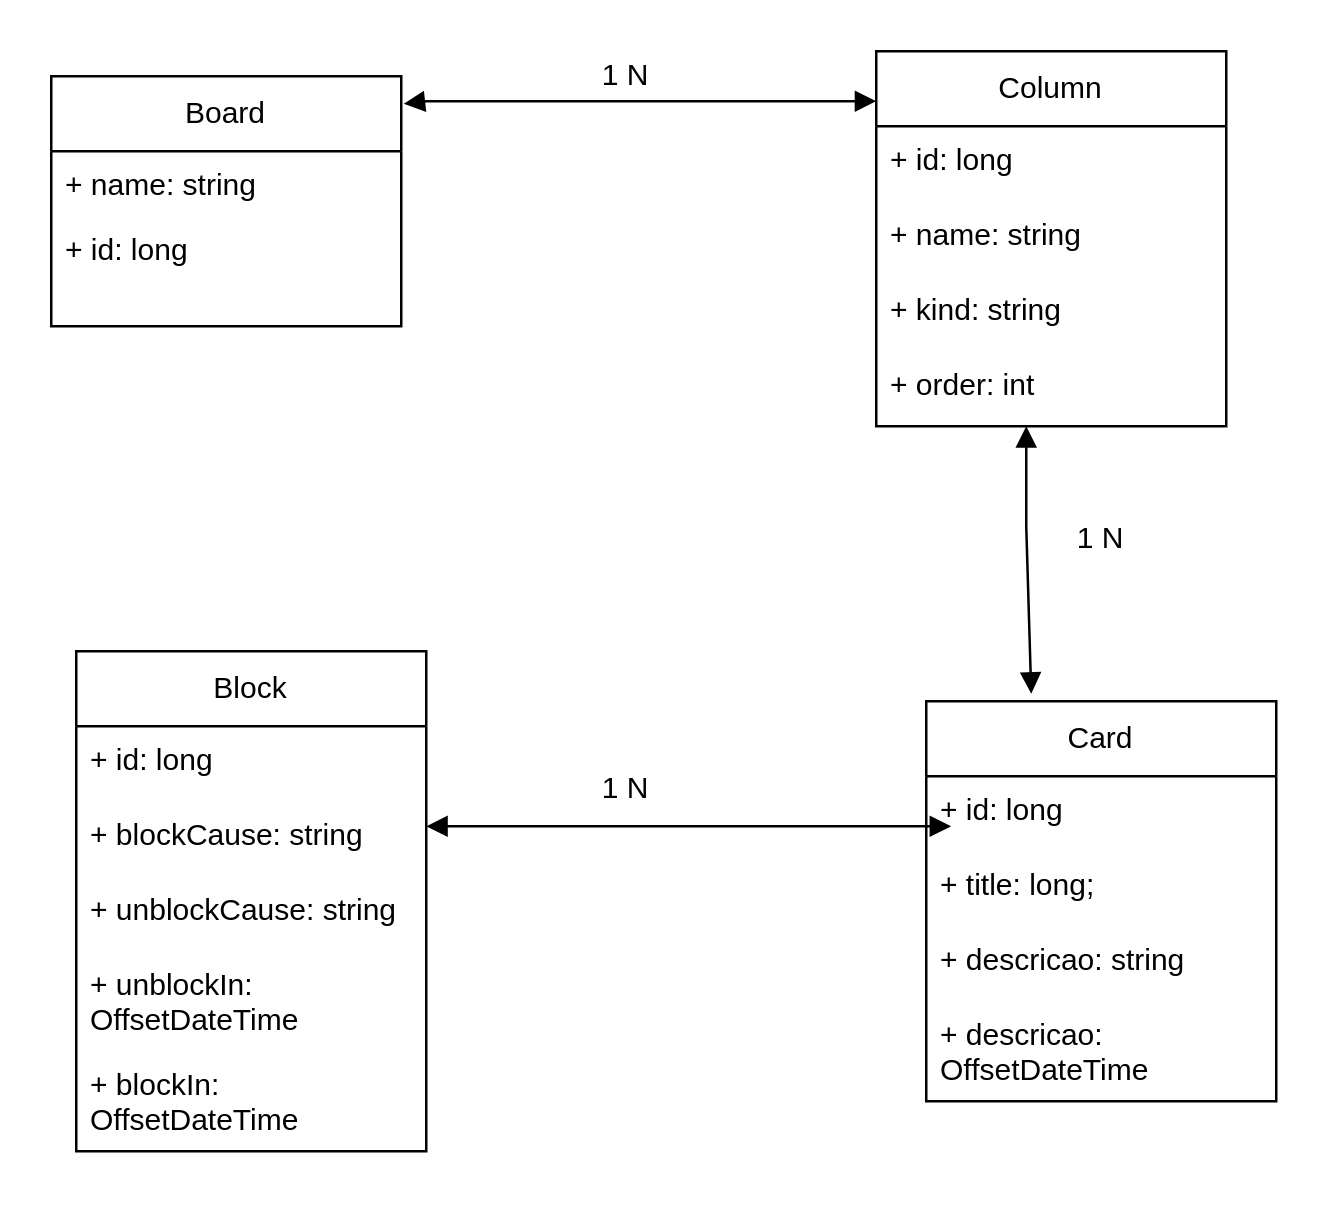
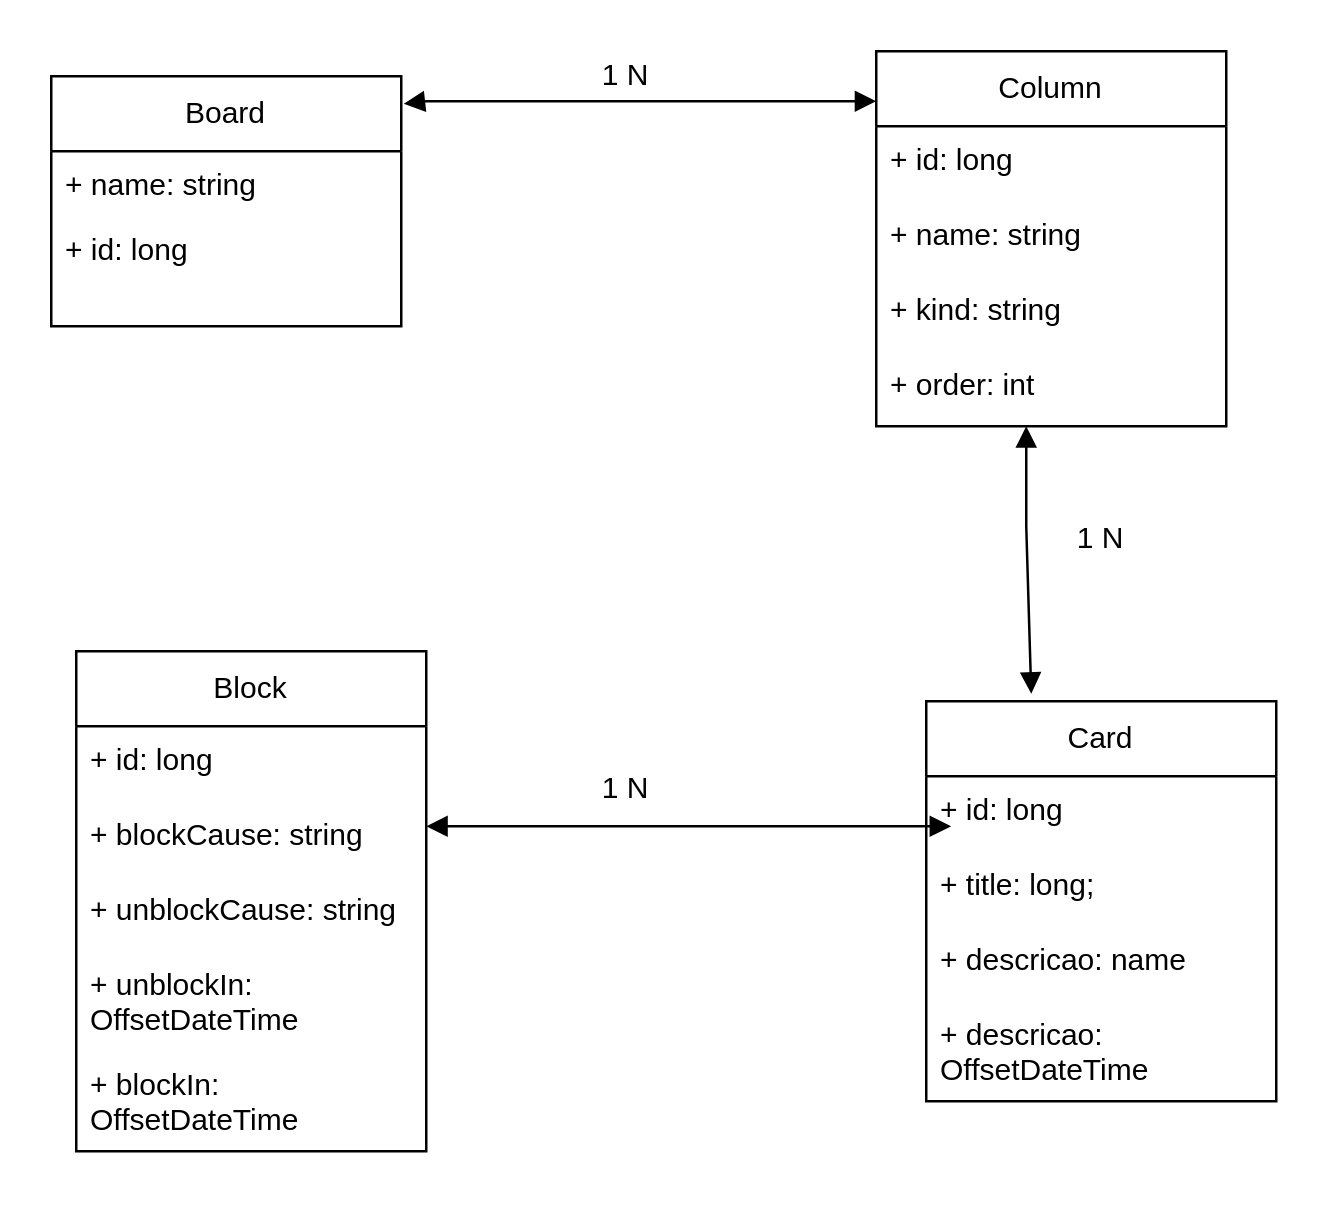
- <mxCell id="15" value="+ descricao: string&amp;nbsp;&lt;div&gt;&lt;br&gt;&lt;/div&gt;" style="text;strokeColor=none;fillColor=none;align=left;verticalAlign=top;spacingLeft=4;spacingRight=4;overflow=hidden;rotatable=0;points=[[0,0.5],[1,0.5]];portConstraint=eastwest;whiteSpace=wrap;html=1;" vertex="1" parent="12"><mxGeometry y="90" width="140" height="30" as="geometry" /></mxCell>
+ <mxCell id="15" value="+ descricao: name&amp;nbsp;&lt;div&gt;&lt;br&gt;&lt;/div&gt;" style="text;strokeColor=none;fillColor=none;align=left;verticalAlign=top;spacingLeft=4;spacingRight=4;overflow=hidden;rotatable=0;points=[[0,0.5],[1,0.5]];portConstraint=eastwest;whiteSpace=wrap;html=1;" vertex="1" parent="12"><mxGeometry y="90" width="140" height="30" as="geometry" /></mxCell>
